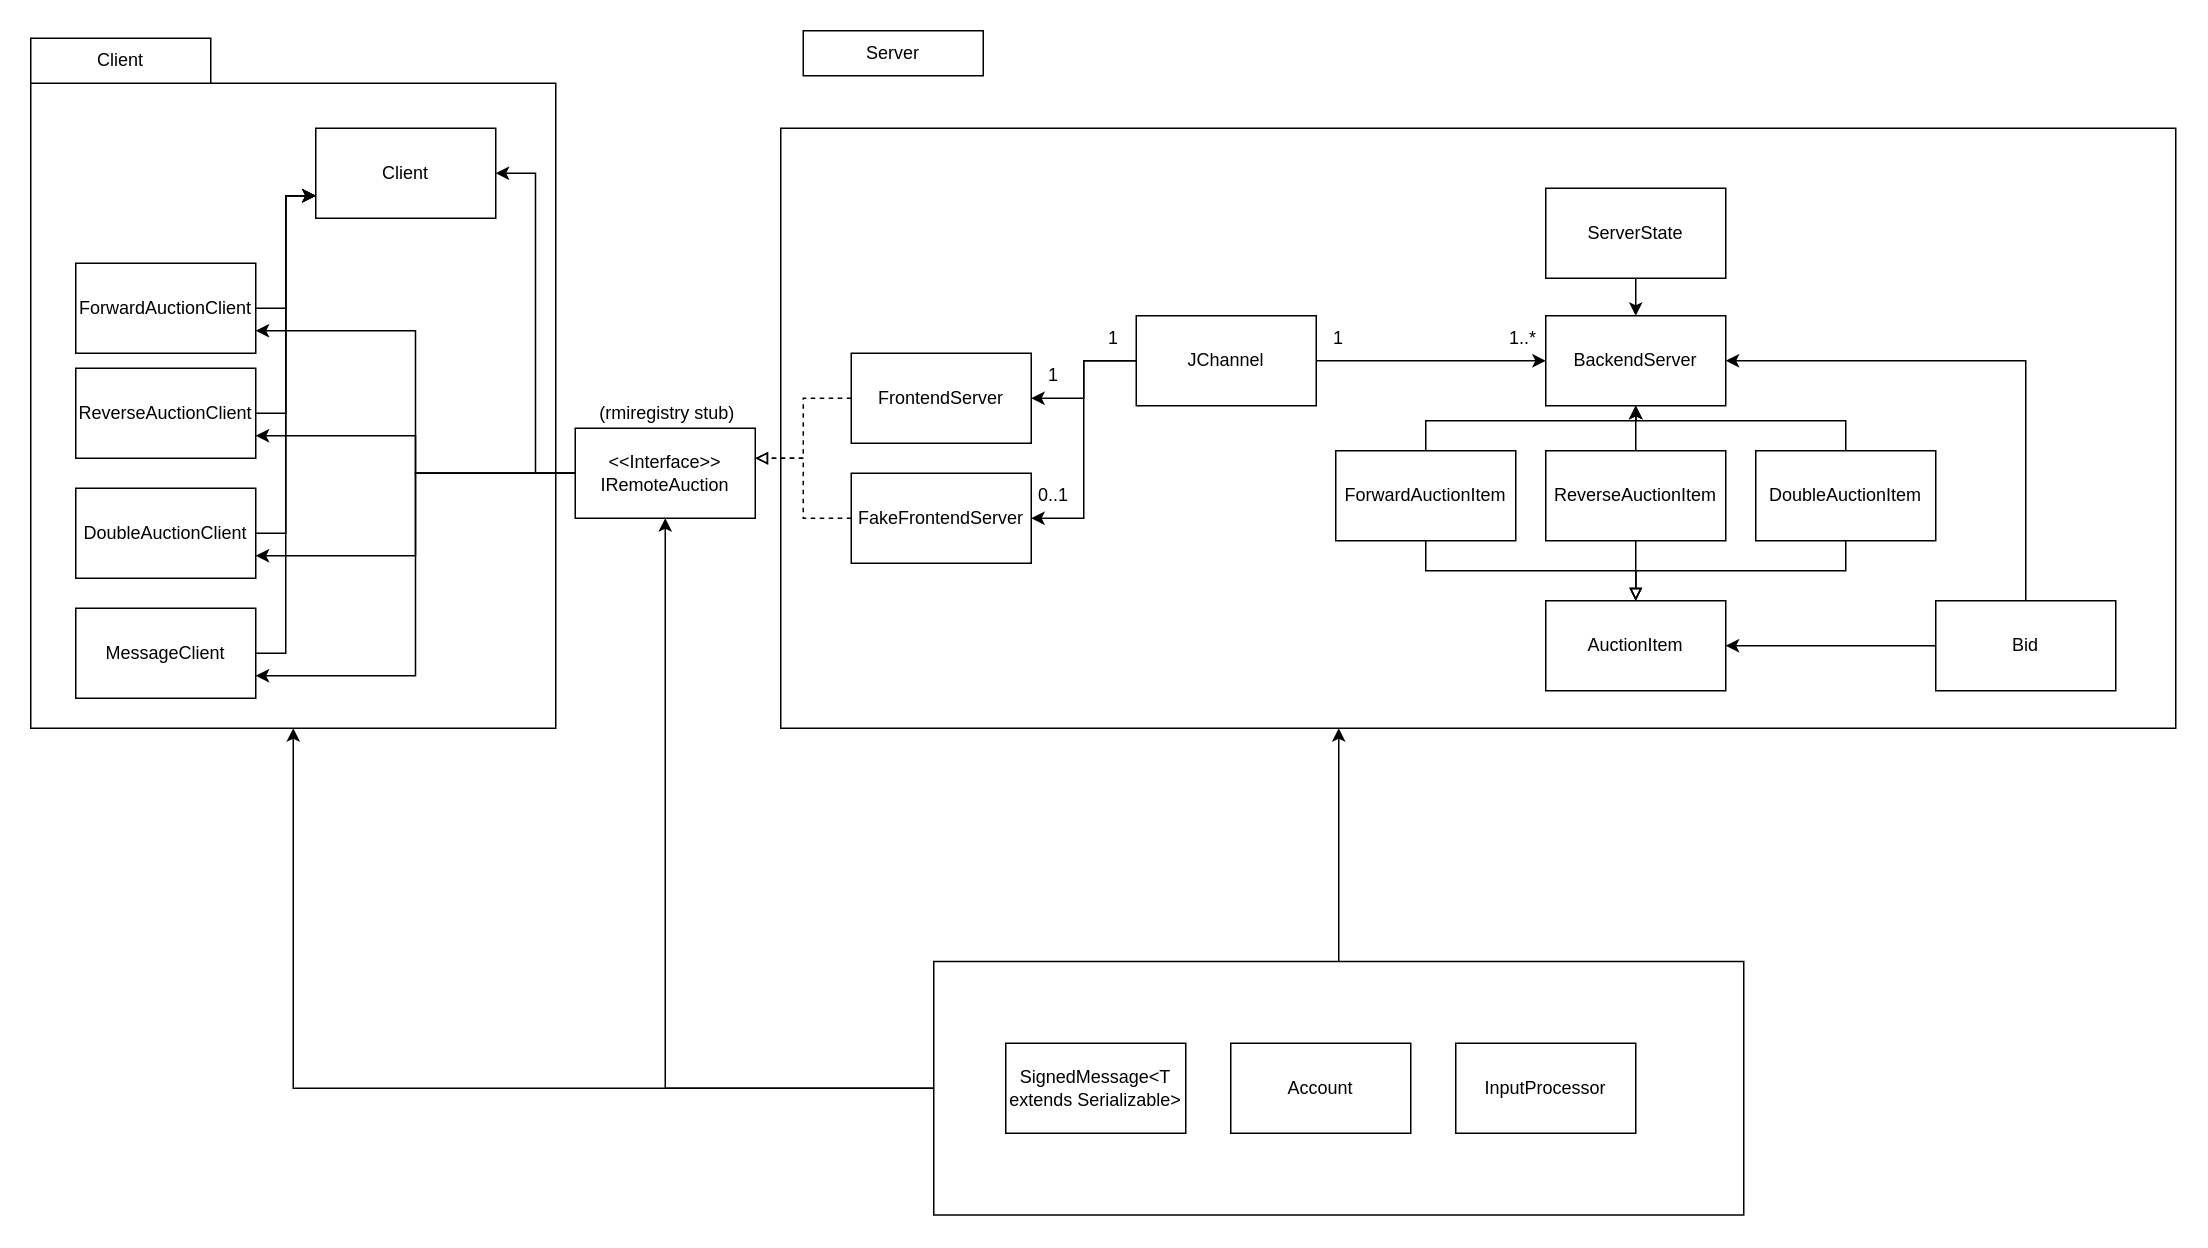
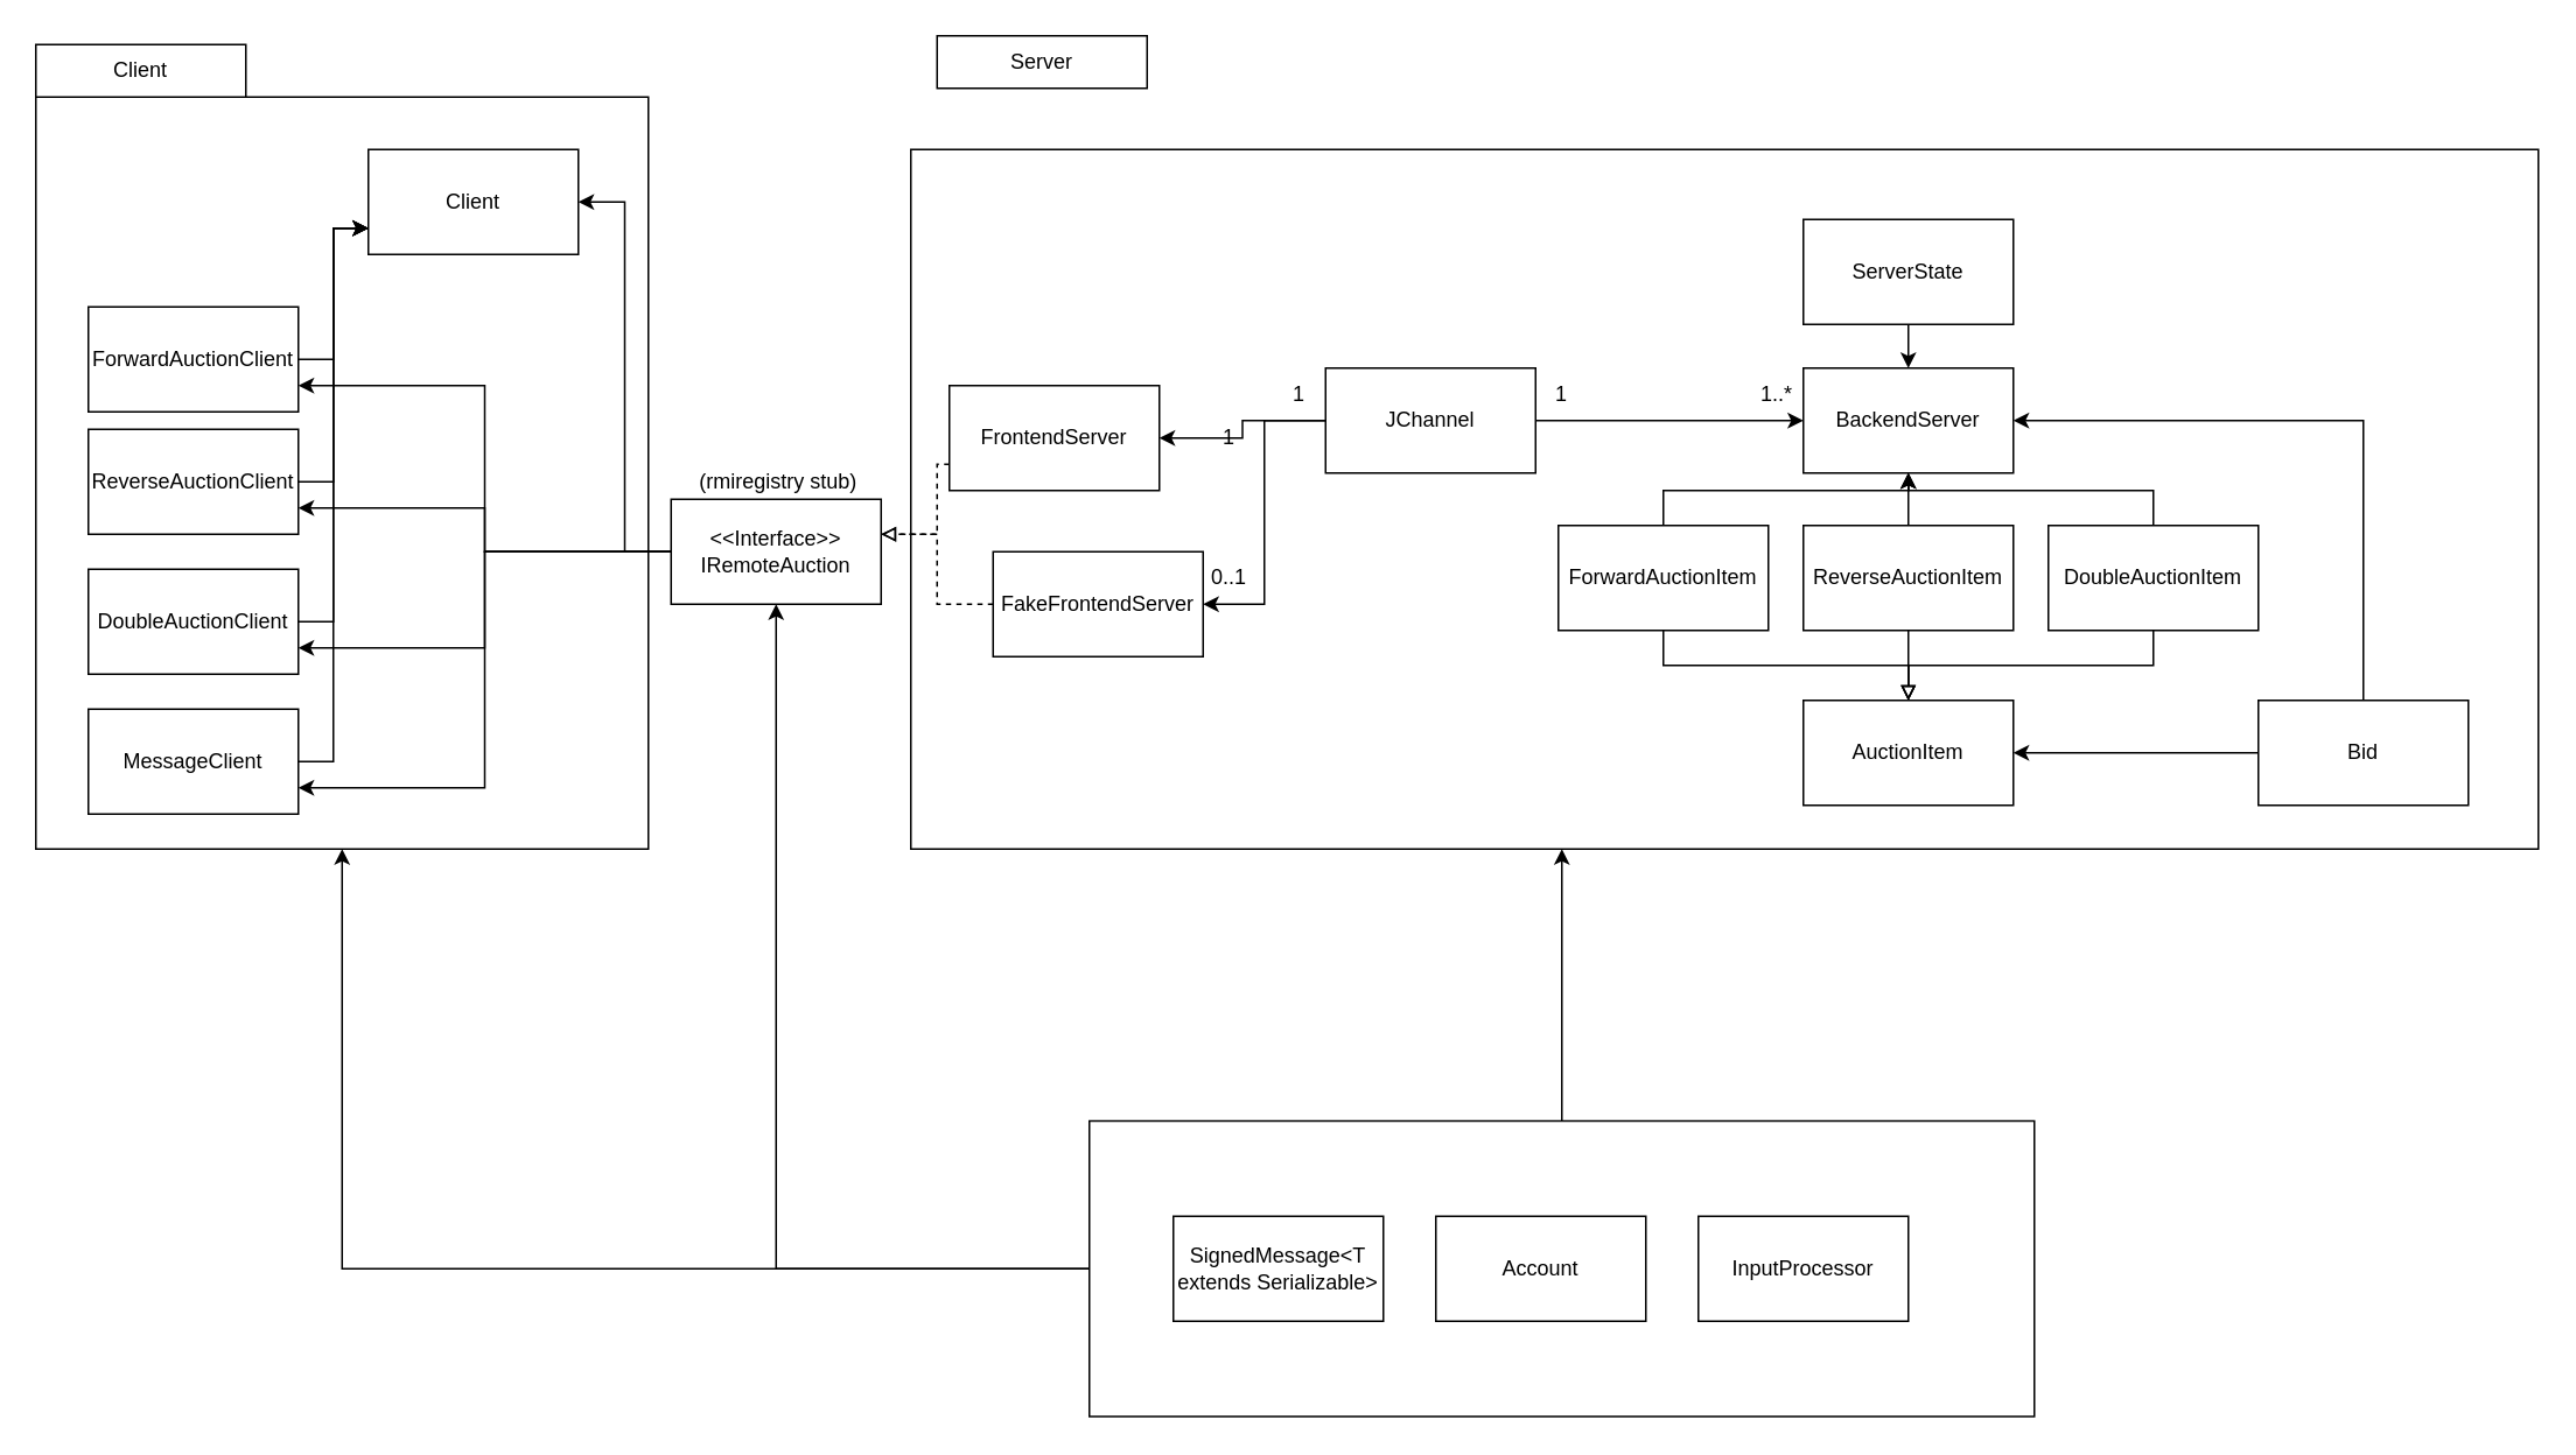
- <mxCell id="18" value="FrontendServer" style="rounded=0;whiteSpace=wrap;html=1;" vertex="1" parent="1"><mxGeometry x="567" y="235" width="120" height="60" as="geometry" /></mxCell>
+ <mxCell id="18" value="FrontendServer" style="rounded=0;whiteSpace=wrap;html=1;" vertex="1" parent="1"><mxGeometry x="542" y="220" width="120" height="60" as="geometry" /></mxCell>
